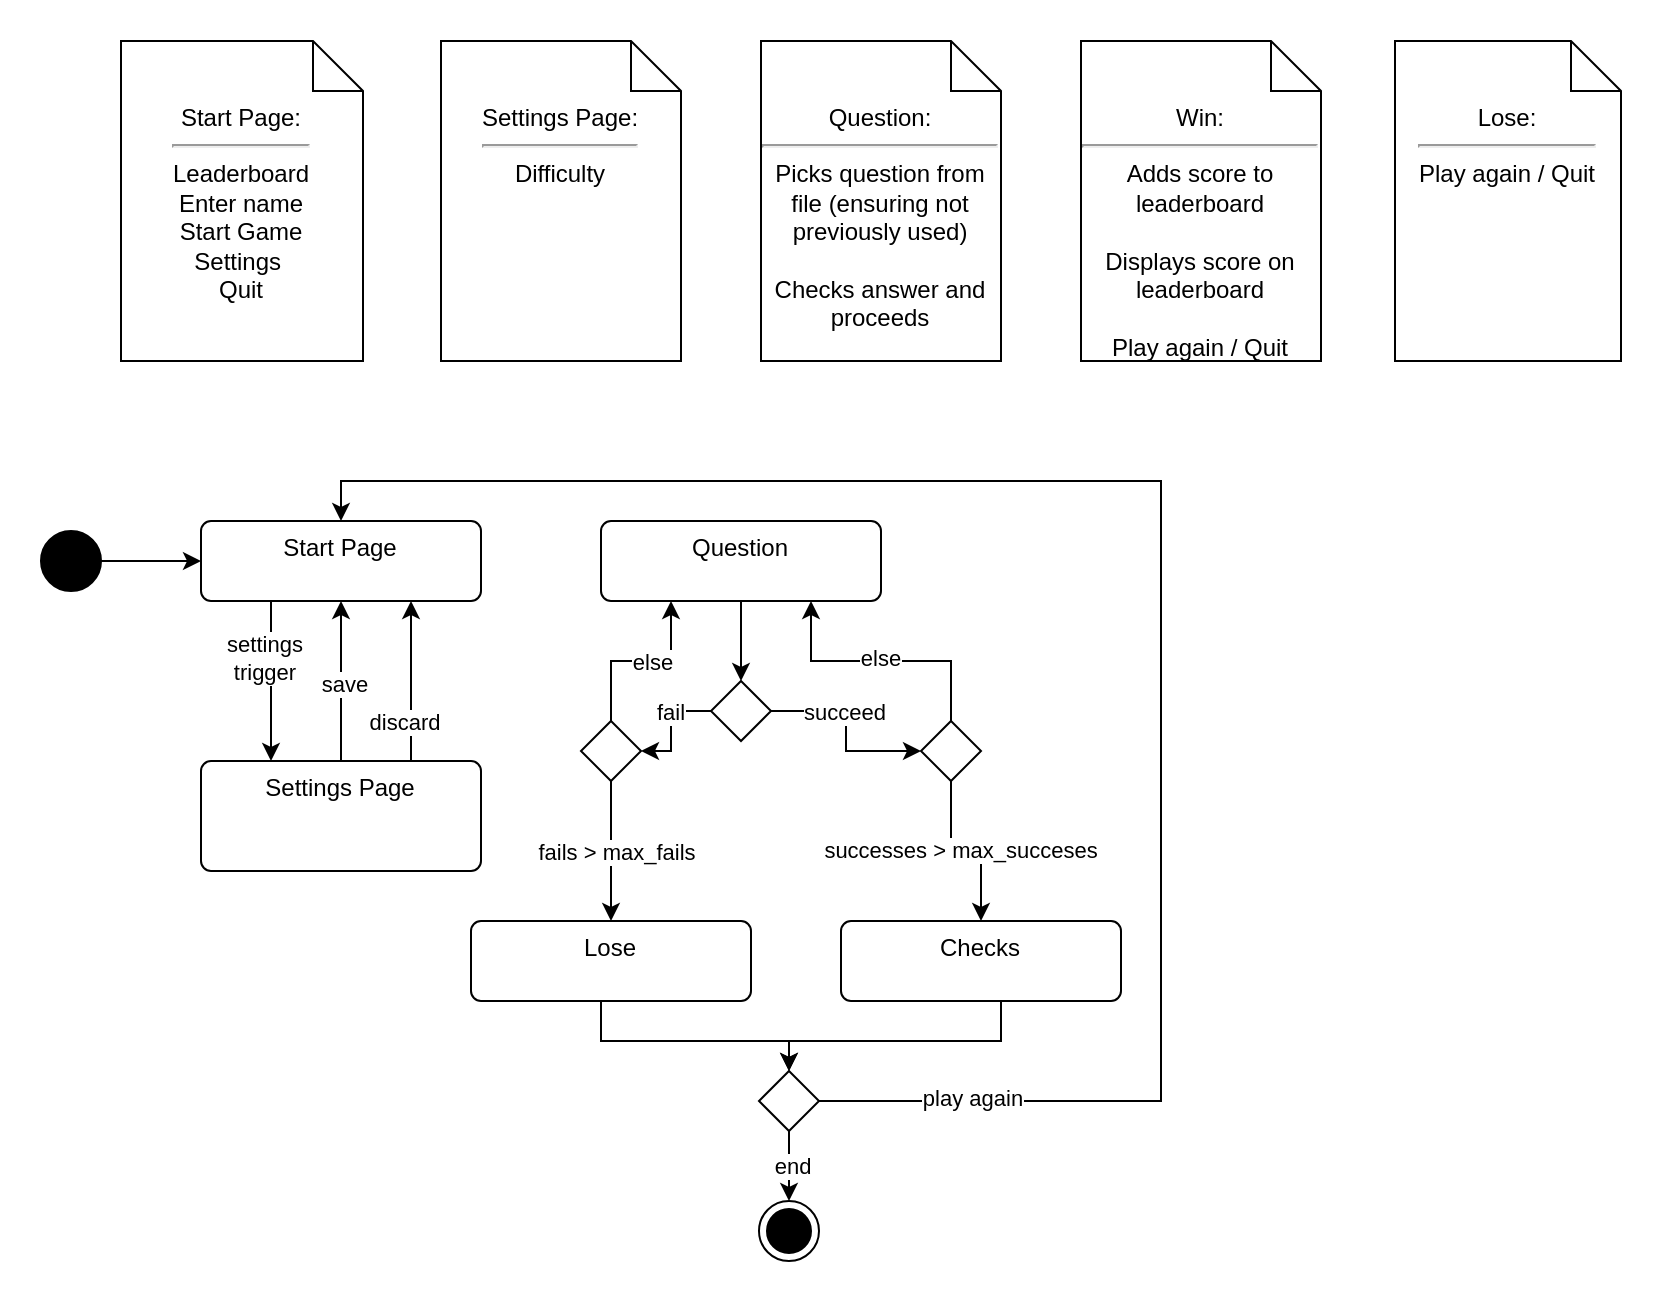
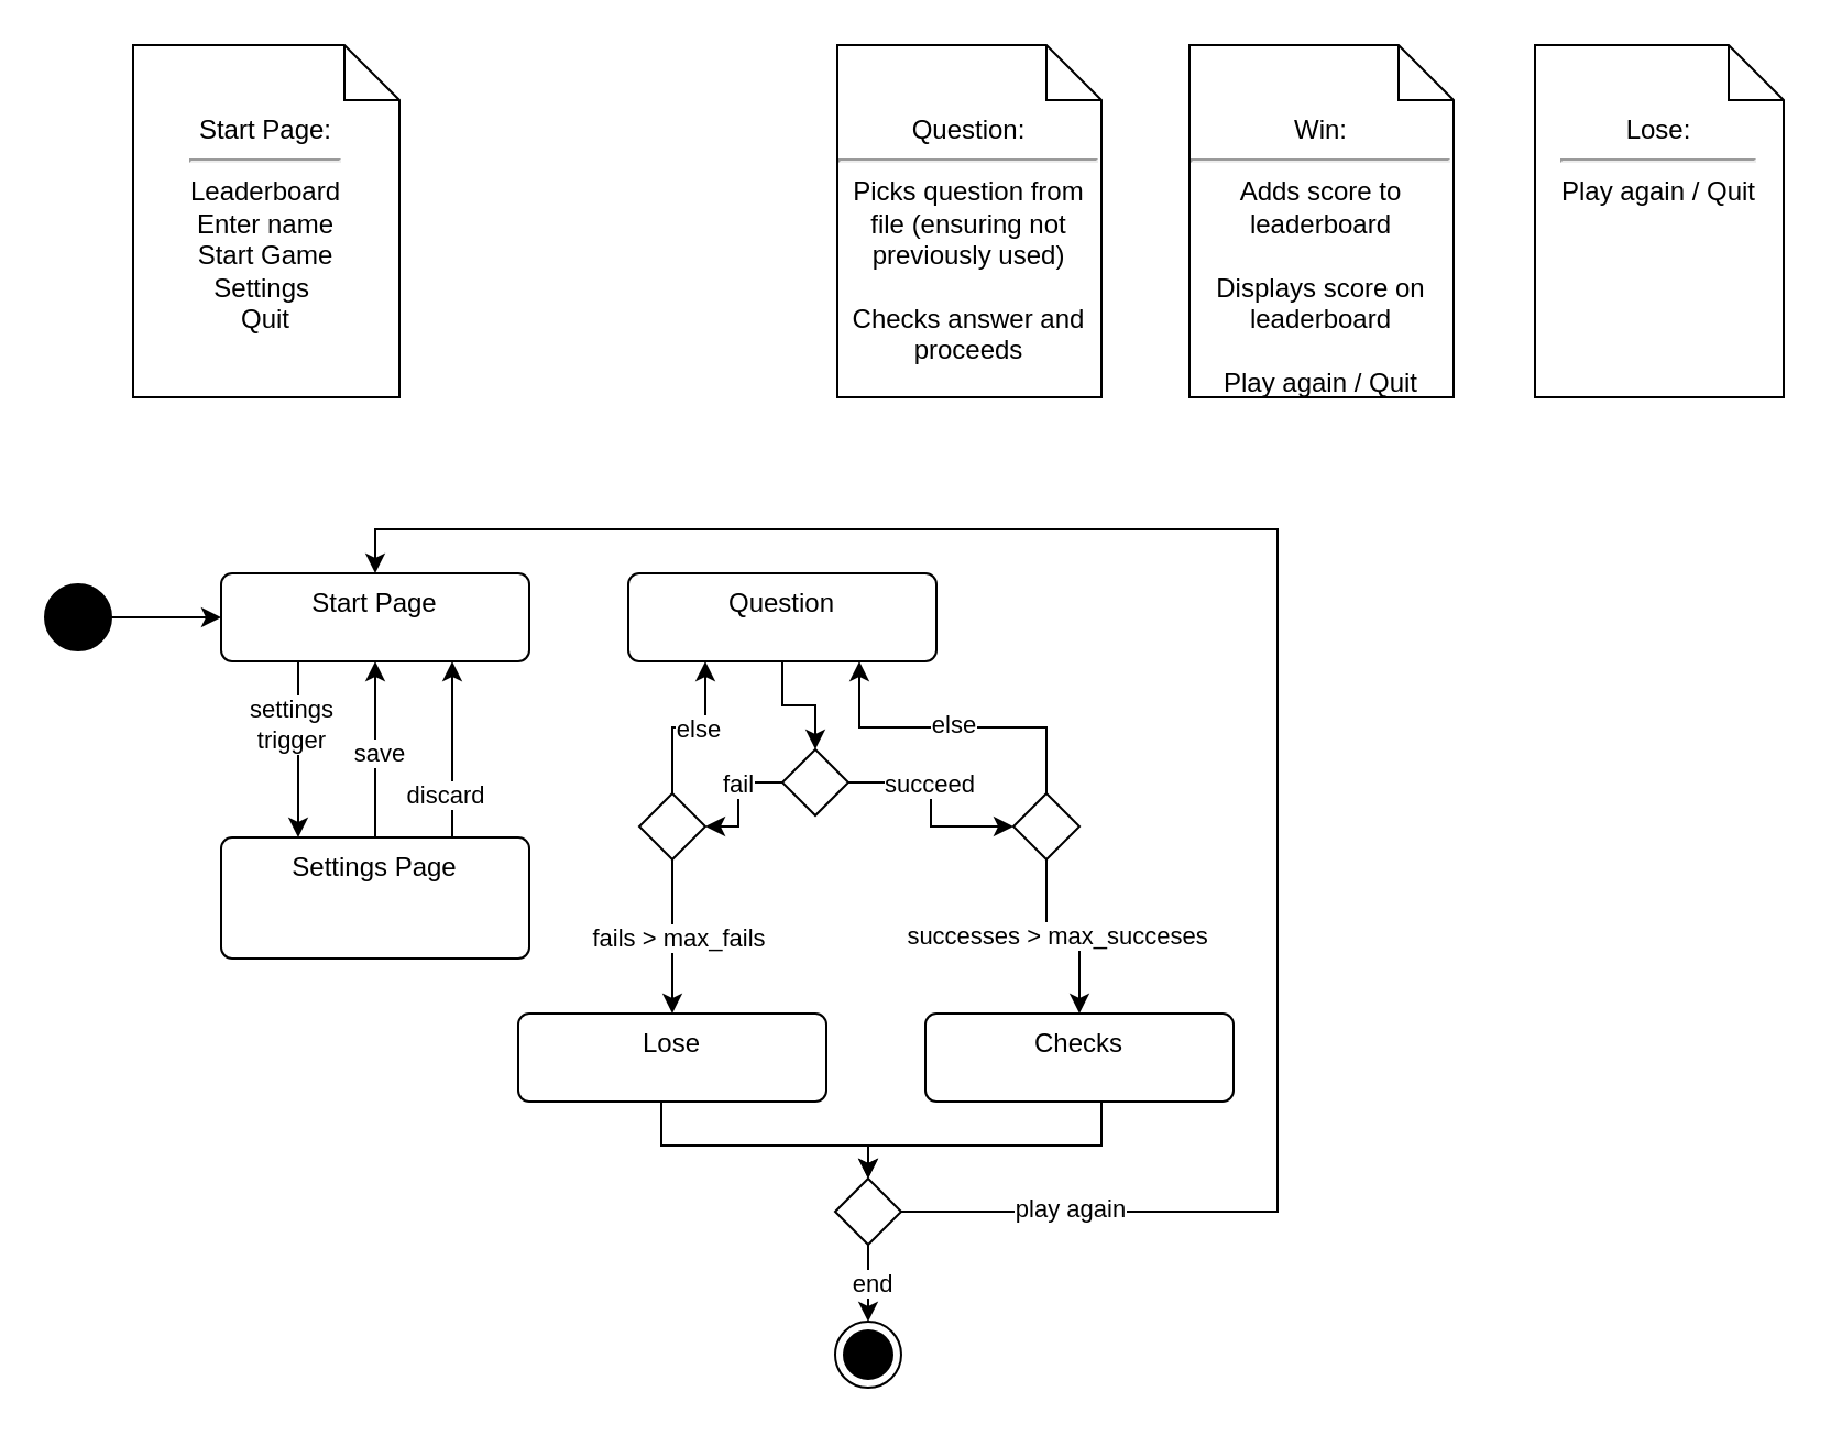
- <mxCell id="40" value="Settings Page:&lt;hr&gt;Difficulty" style="shape=note2;boundedLbl=1;whiteSpace=wrap;html=1;size=25;verticalAlign=top;align=center;" vertex="1" parent="1"><mxGeometry x="220" y="20" width="120" height="160" as="geometry" /></mxCell>
- <mxCell id="13" value="Question" style="html=1;align=center;verticalAlign=top;rounded=1;absoluteArcSize=1;arcSize=10;dashed=0;whiteSpace=wrap;" vertex="1" parent="1"><mxGeometry x="300" y="260" width="140" height="40" as="geometry" /></mxCell>
+ <mxCell id="13" value="Question" style="html=1;align=center;verticalAlign=top;rounded=1;absoluteArcSize=1;arcSize=10;dashed=0;whiteSpace=wrap;" vertex="1" parent="1"><mxGeometry x="285" y="260" width="140" height="40" as="geometry" /></mxCell>
